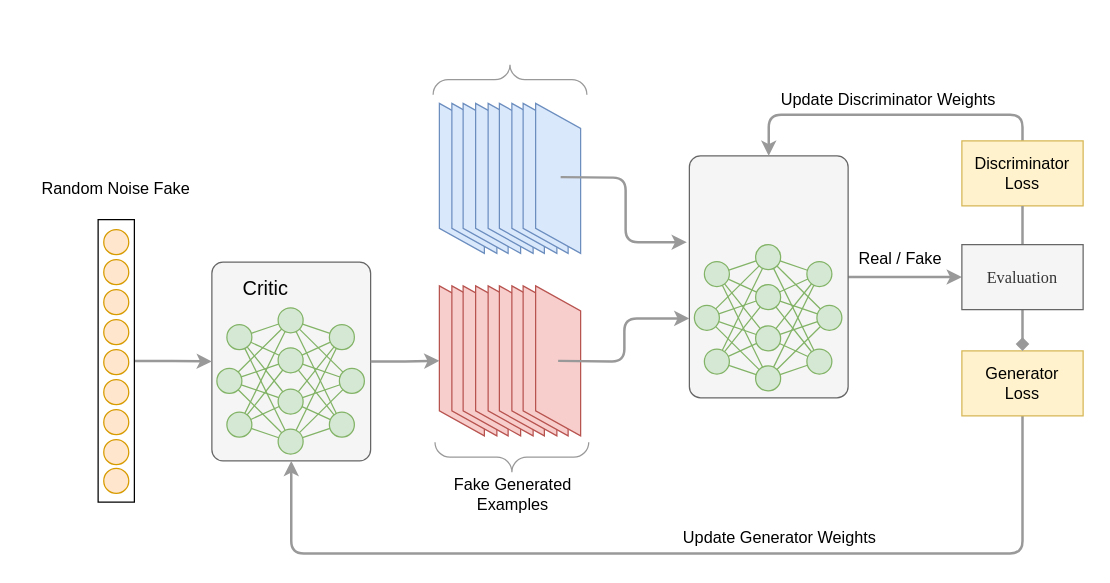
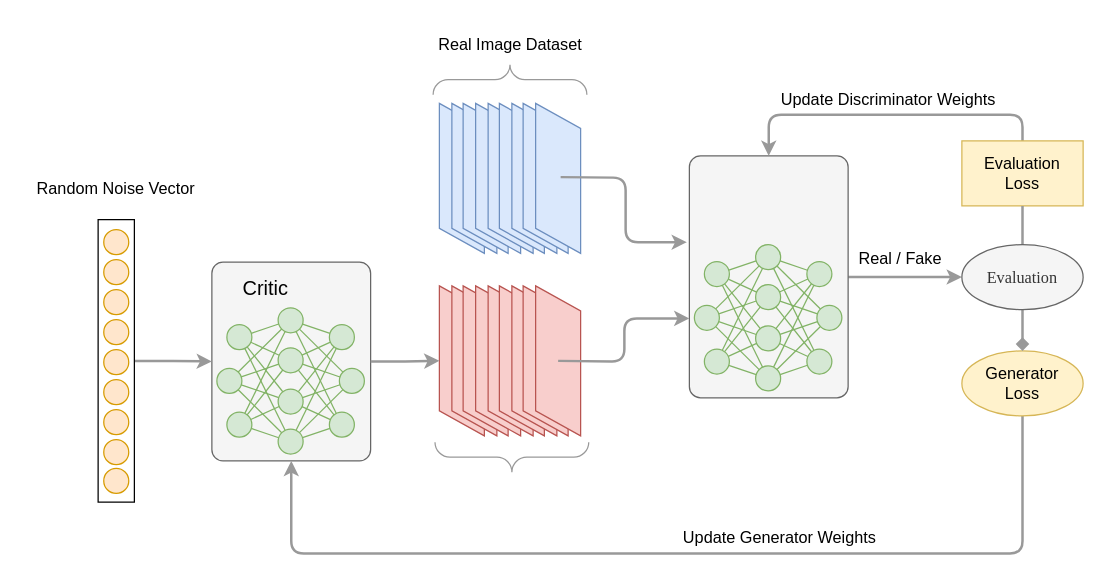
+ <mxCell id="2" value="&lt;font style=&quot;font-size: 13px;&quot;&gt;Real Image Dataset&lt;/font&gt;" style="text;html=1;strokeColor=none;fillColor=none;align=center;verticalAlign=middle;whiteSpace=wrap;rounded=0;" vertex="1" parent="1"><mxGeometry x="335.5" y="20" width="144" height="30" as="geometry" /></mxCell>
- <mxCell id="115" value="&lt;font face=&quot;Helvetica&quot;&gt;Discriminator&lt;br&gt;Loss&lt;br&gt;&lt;/font&gt;" style="rounded=1;whiteSpace=wrap;html=1;fontFamily=Times New Roman;fontSize=13;fillColor=#fff2cc;strokeColor=#d6b656;arcSize=0;" vertex="1" parent="1"><mxGeometry x="769" y="112" width="97" height="52" as="geometry" /></mxCell>
+ <mxCell id="115" value="&lt;font face=&quot;Helvetica&quot;&gt;Evaluation&lt;br&gt;Loss&lt;br&gt;&lt;/font&gt;" style="rounded=1;whiteSpace=wrap;html=1;fontFamily=Times New Roman;fontSize=13;fillColor=#fff2cc;strokeColor=#d6b656;arcSize=0;" vertex="1" parent="1"><mxGeometry x="769" y="112" width="97" height="52" as="geometry" /></mxCell>
- <mxCell id="63" value="&lt;font style=&quot;font-size: 13px;&quot;&gt;Random Noise Fake&lt;/font&gt;" style="text;html=1;strokeColor=none;fillColor=none;align=center;verticalAlign=middle;whiteSpace=wrap;rounded=0;fontFamily=Helvetica;fontSize=16;" vertex="1" parent="1"><mxGeometry x="20.25" y="134" width="144.5" height="30" as="geometry" /></mxCell>
+ <mxCell id="63" value="&lt;font style=&quot;font-size: 13px;&quot;&gt;Random Noise Vector&lt;/font&gt;" style="text;html=1;strokeColor=none;fillColor=none;align=center;verticalAlign=middle;whiteSpace=wrap;rounded=0;fontFamily=Helvetica;fontSize=16;" vertex="1" parent="1"><mxGeometry x="20.25" y="134" width="144.5" height="30" as="geometry" /></mxCell>
- <mxCell id="120" value="Evaluation" style="rounded=1;whiteSpace=wrap;html=1;fontFamily=Times New Roman;fontSize=13;fillColor=#f5f5f5;strokeColor=#666666;arcSize=0;fontColor=#333333;" vertex="1" parent="1"><mxGeometry x="769" y="195" width="97" height="52" as="geometry" /></mxCell>
+ <mxCell id="120" value="Evaluation" style="ellipse;whiteSpace=wrap;html=1;fontFamily=Times New Roman;fontSize=13;fillColor=#f5f5f5;strokeColor=#666666;arcSize=0;fontColor=#333333;" vertex="1" parent="1"><mxGeometry x="769" y="195" width="97" height="52" as="geometry" /></mxCell>
- <mxCell id="117" value="&lt;font face=&quot;Helvetica&quot;&gt;Generator&lt;br&gt;Loss&lt;br&gt;&lt;/font&gt;" style="rounded=1;whiteSpace=wrap;html=1;fontFamily=Times New Roman;fontSize=13;fillColor=#fff2cc;strokeColor=#d6b656;arcSize=0;" vertex="1" parent="1"><mxGeometry x="769" y="280" width="97" height="52" as="geometry" /></mxCell>
+ <mxCell id="117" value="&lt;font face=&quot;Helvetica&quot;&gt;Generator&lt;br&gt;Loss&lt;br&gt;&lt;/font&gt;" style="ellipse;whiteSpace=wrap;html=1;fontFamily=Times New Roman;fontSize=13;fillColor=#fff2cc;strokeColor=#d6b656;arcSize=0;" vertex="1" parent="1"><mxGeometry x="769" y="280" width="97" height="52" as="geometry" /></mxCell>
- <mxCell id="23" value="&lt;font style=&quot;font-size: 13px;&quot;&gt;Fake Generated Examples&lt;/font&gt;" style="text;html=1;strokeColor=none;fillColor=none;align=center;verticalAlign=middle;whiteSpace=wrap;rounded=0;" vertex="1" parent="1"><mxGeometry x="338" y="380" width="144" height="30" as="geometry" /></mxCell>
